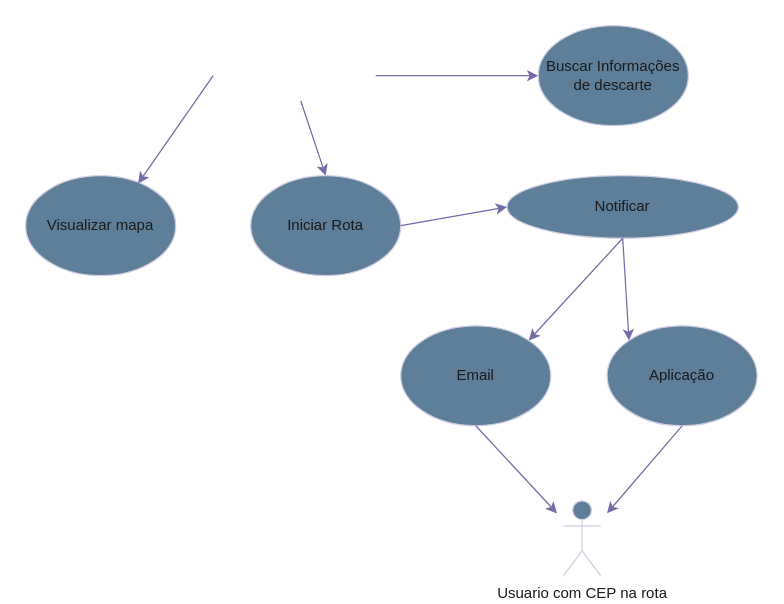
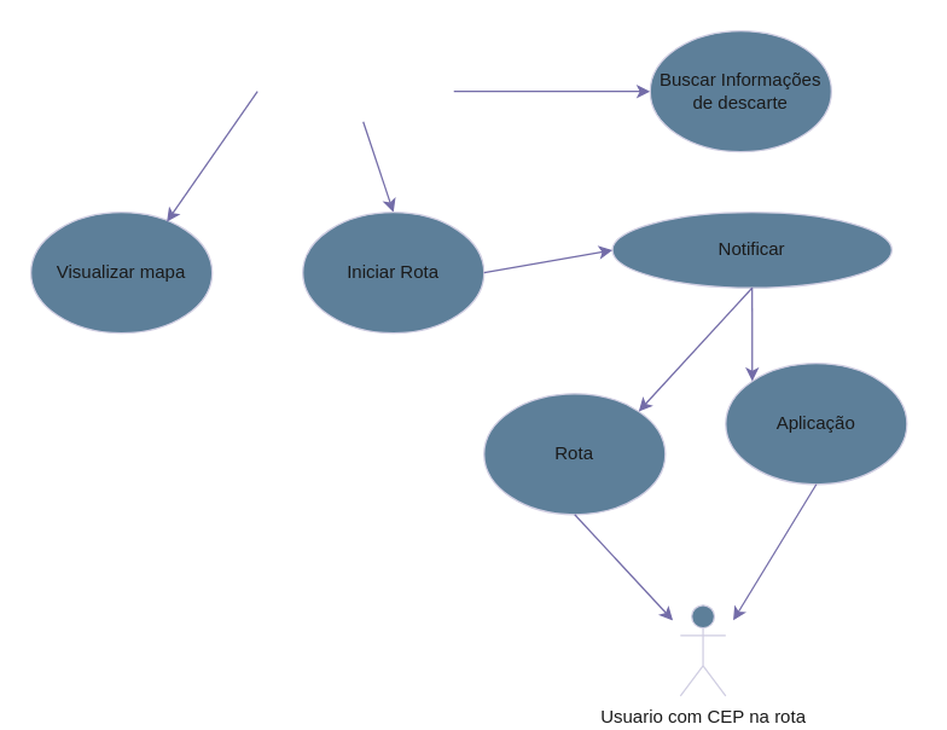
- <mxCell id="10" value="Email" style="ellipse;whiteSpace=wrap;html=1;labelBackgroundColor=none;fillColor=#5D7F99;strokeColor=#D0CEE2;fontColor=#1A1A1A;" vertex="1" parent="1"><mxGeometry x="320" y="260" width="120" height="80" as="geometry" /></mxCell>
+ <mxCell id="10" value="Rota" style="ellipse;whiteSpace=wrap;html=1;labelBackgroundColor=none;fillColor=#5D7F99;strokeColor=#D0CEE2;fontColor=#1A1A1A;" vertex="1" parent="1"><mxGeometry x="320" y="260" width="120" height="80" as="geometry" /></mxCell>
- <mxCell id="11" value="Aplicação" style="ellipse;whiteSpace=wrap;html=1;labelBackgroundColor=none;fillColor=#5D7F99;strokeColor=#D0CEE2;fontColor=#1A1A1A;" vertex="1" parent="1"><mxGeometry x="485" y="260" width="120" height="80" as="geometry" /></mxCell>
+ <mxCell id="11" value="Aplicação" style="ellipse;whiteSpace=wrap;html=1;labelBackgroundColor=none;fillColor=#5D7F99;strokeColor=#D0CEE2;fontColor=#1A1A1A;" vertex="1" parent="1"><mxGeometry x="480" y="240" width="120" height="80" as="geometry" /></mxCell>
